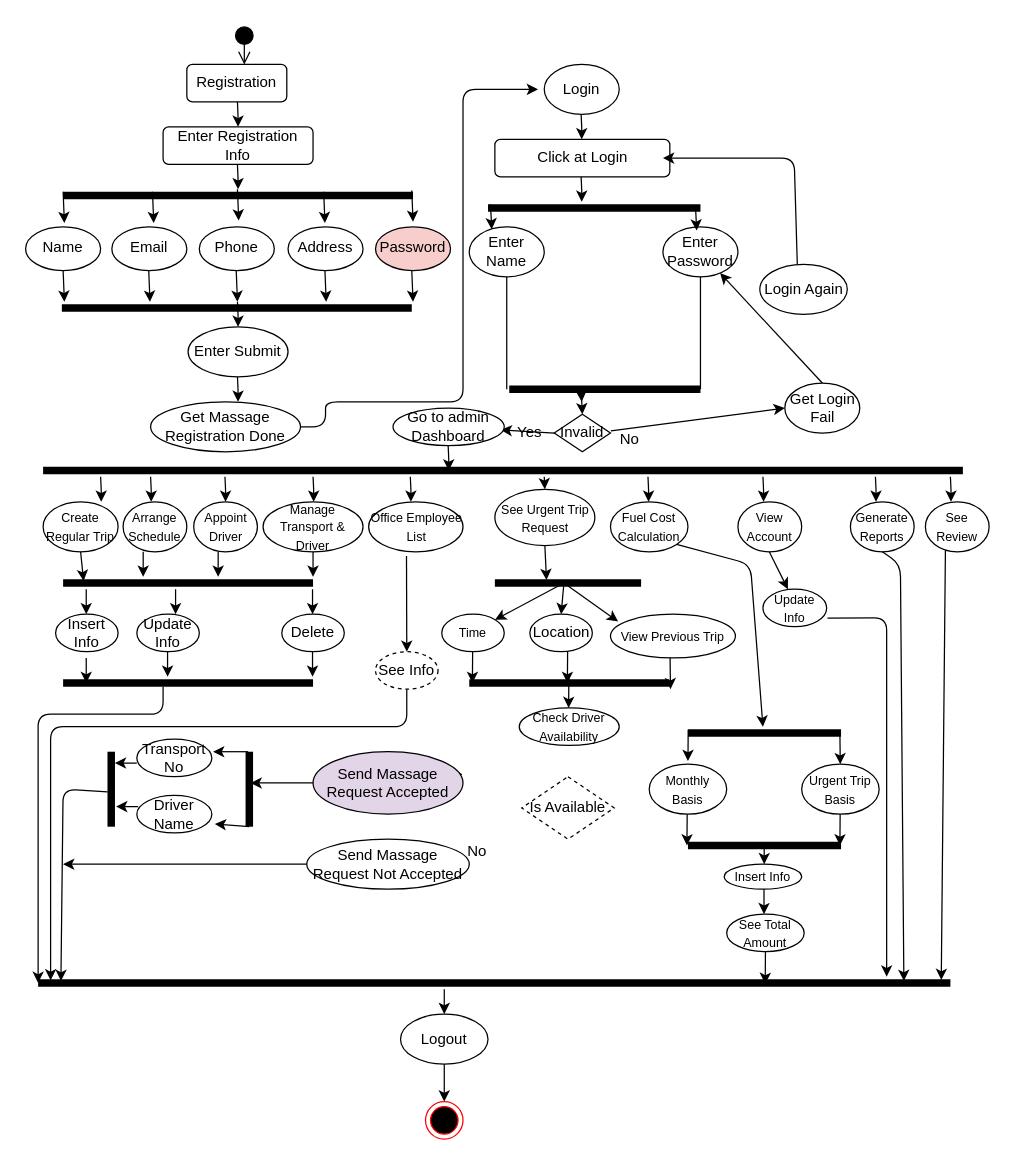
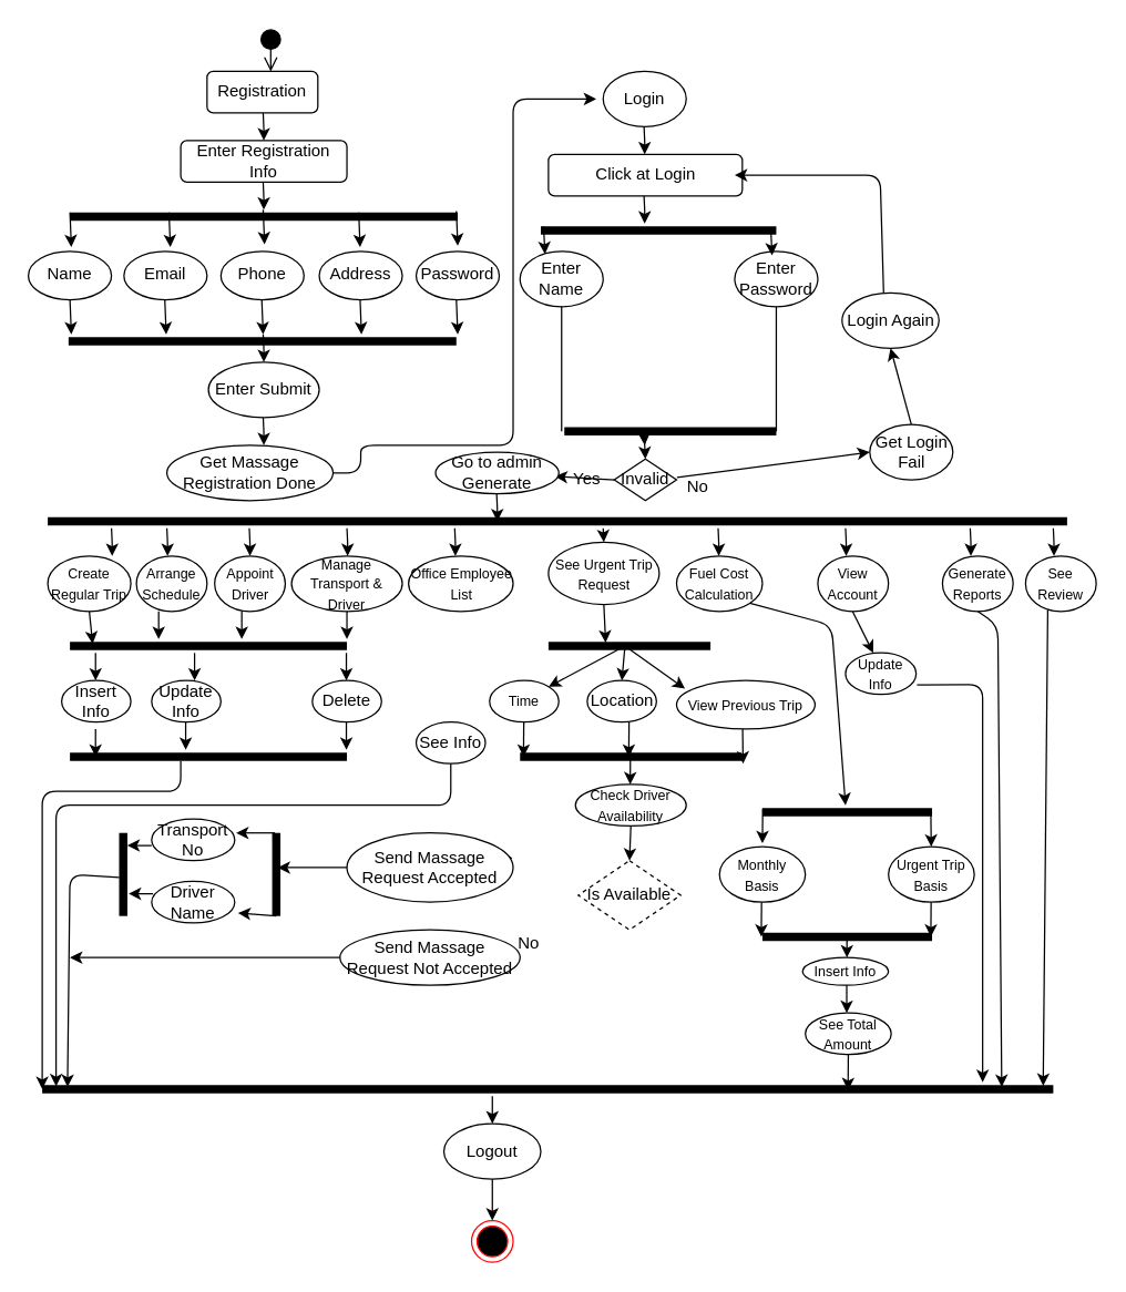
- <mxCell id="35" value="Password" style="ellipse;whiteSpace=wrap;html=1;fillColor=#f8cecc;" vertex="1" parent="1"><mxGeometry x="300" y="181.004" width="60" height="34.976" as="geometry" /></mxCell>
+ <mxCell id="35" value="Password" style="ellipse;whiteSpace=wrap;html=1;" vertex="1" parent="1"><mxGeometry x="300" y="181.004" width="60" height="34.976" as="geometry" /></mxCell>
- <mxCell id="26" value="" style="endArrow=classic;html=1;exitX=0.5;exitY=0;exitDx=0;exitDy=0;" edge="1" parent="1" source="23" target="12"><mxGeometry x="10" y="40" width="50" height="50" as="geometry"><mxPoint x="400" y="411" as="sourcePoint" /><mxPoint x="450" y="361" as="targetPoint" /></mxGeometry></mxCell>
+ <mxCell id="26" value="" style="endArrow=classic;html=1;exitX=0.5;exitY=0;exitDx=0;exitDy=0;entryX=0.5;entryY=1;entryDx=0;entryDy=0;" edge="1" parent="1" source="23" target="25"><mxGeometry x="10" y="40" width="50" height="50" as="geometry"><mxPoint x="400" y="411" as="sourcePoint" /><mxPoint x="450" y="361" as="targetPoint" /></mxGeometry></mxCell>
- <mxCell id="19" value="Go to admin Dashboard" style="ellipse;whiteSpace=wrap;html=1;" vertex="1" parent="1"><mxGeometry x="314" y="326" width="89" height="30" as="geometry" /></mxCell>
+ <mxCell id="19" value="Go to admin Generate" style="ellipse;whiteSpace=wrap;html=1;" vertex="1" parent="1"><mxGeometry x="314" y="326" width="89" height="30" as="geometry" /></mxCell>
- <mxCell id="90" value="" style="endArrow=classic;html=1;strokeColor=#000000;exitX=0.401;exitY=1.085;exitDx=0;exitDy=0;entryX=0.5;entryY=0;entryDx=0;entryDy=0;exitPerimeter=0;" edge="1" parent="1" source="67" target="91"><mxGeometry width="50" height="50" relative="1" as="geometry"><mxPoint x="340" y="441" as="sourcePoint" /><mxPoint x="340" y="461" as="targetPoint" /></mxGeometry></mxCell>
- <mxCell id="91" value="See Info" style="ellipse;whiteSpace=wrap;html=1;strokeColor=#000000;dashed=1;" vertex="1" parent="1"><mxGeometry x="300" y="521" width="50" height="30" as="geometry" /></mxCell>
+ <mxCell id="91" value="See Info" style="ellipse;whiteSpace=wrap;html=1;strokeColor=#000000;" vertex="1" parent="1"><mxGeometry x="300" y="521" width="50" height="30" as="geometry" /></mxCell>
+ <mxCell id="96" value="" style="endArrow=classic;html=1;strokeColor=#000000;exitX=0.5;exitY=1;exitDx=0;exitDy=0;entryX=0.5;entryY=0;entryDx=0;entryDy=0;" edge="1" parent="1" source="95" target="97"><mxGeometry width="50" height="50" relative="1" as="geometry"><mxPoint x="530" y="536" as="sourcePoint" /><mxPoint x="430" y="561" as="targetPoint" /><Array as="points" /></mxGeometry></mxCell>
- <mxCell id="100" value="Send Massage Request Accepted" style="ellipse;whiteSpace=wrap;html=1;strokeColor=#000000;fillColor=#e1d5e7;" vertex="1" parent="1"><mxGeometry x="250" y="601" width="120" height="50" as="geometry" /></mxCell>
+ <mxCell id="100" value="Send Massage Request Accepted" style="ellipse;whiteSpace=wrap;html=1;strokeColor=#000000;" vertex="1" parent="1"><mxGeometry x="250" y="601" width="120" height="50" as="geometry" /></mxCell>
